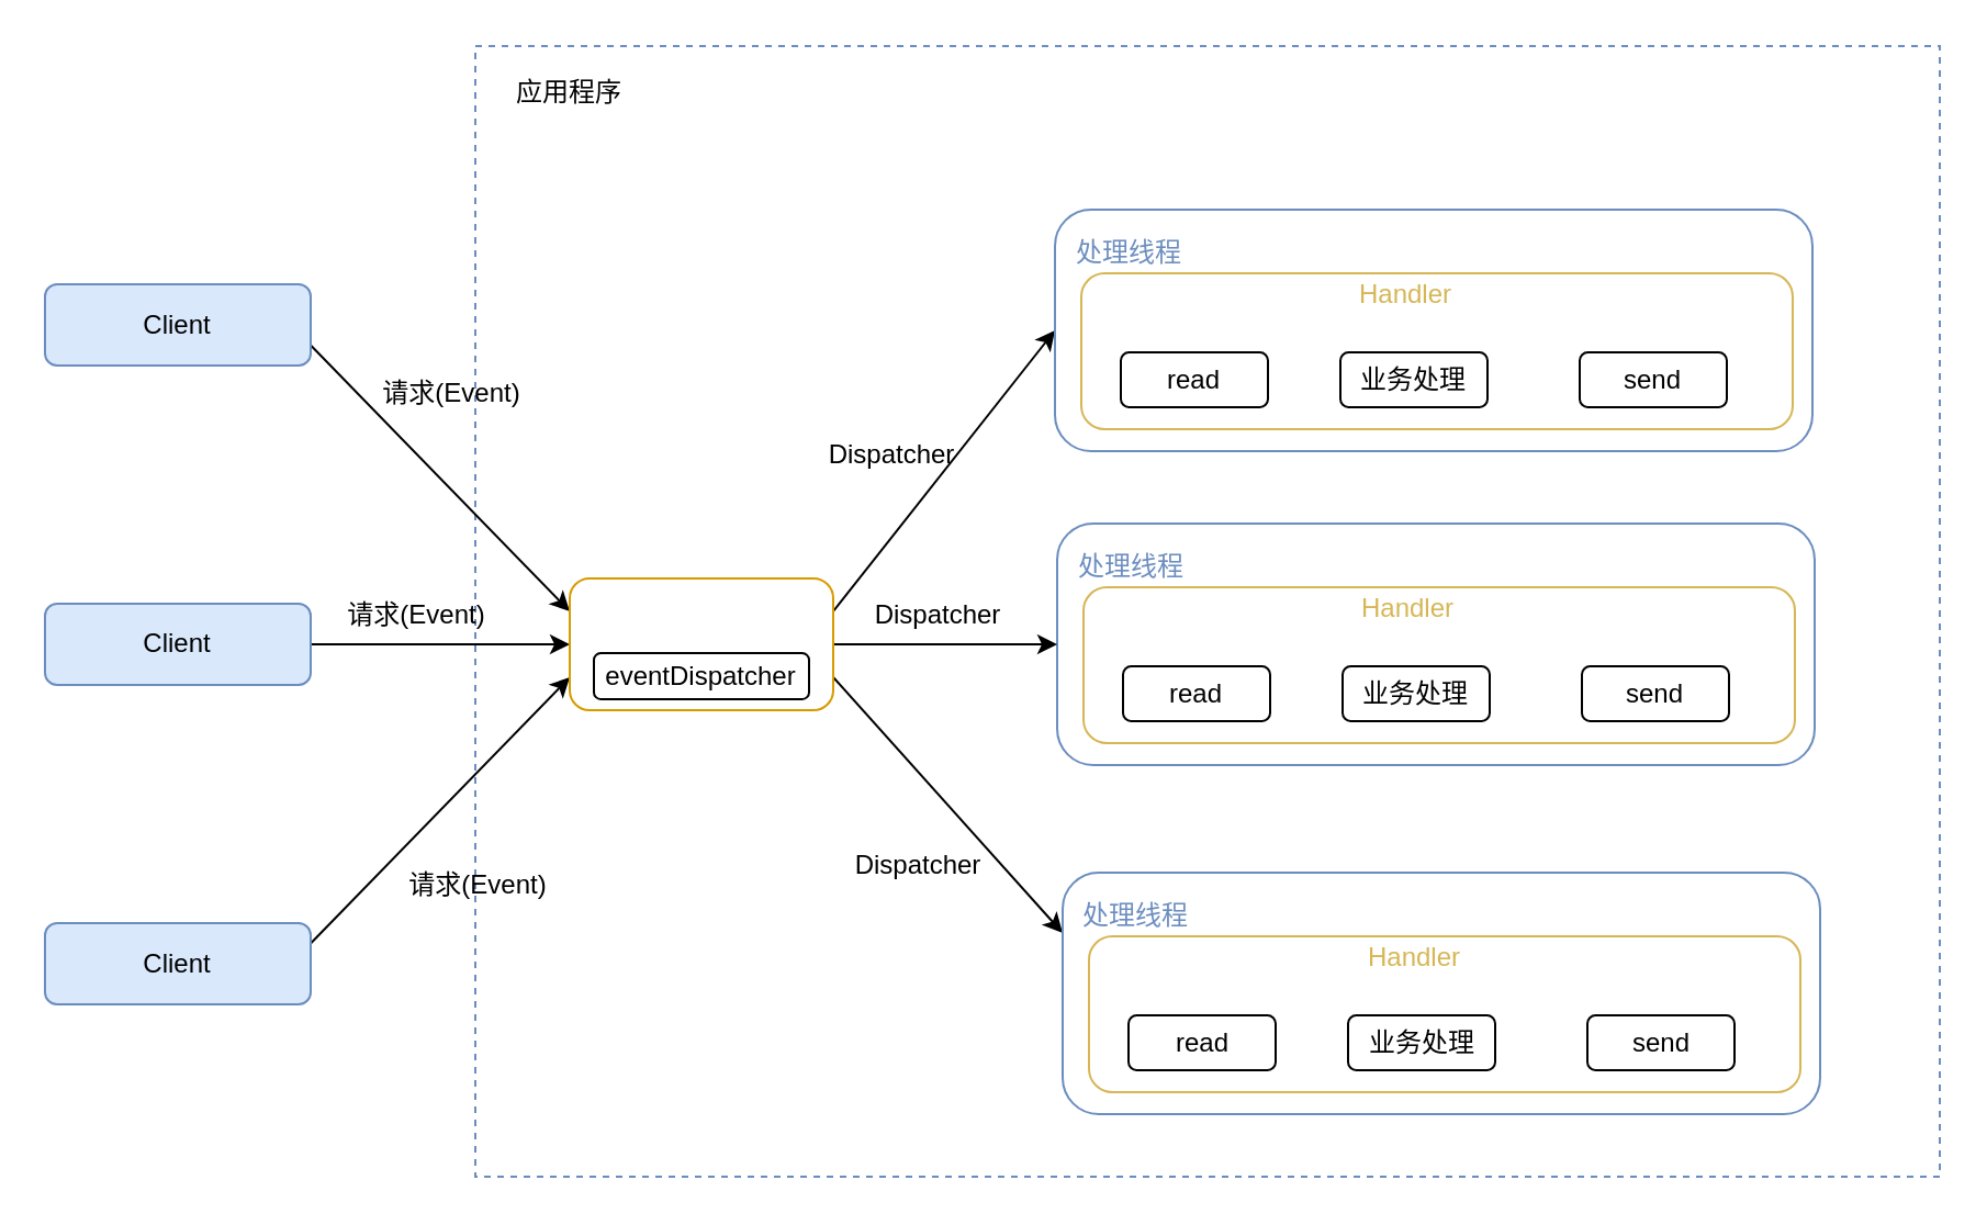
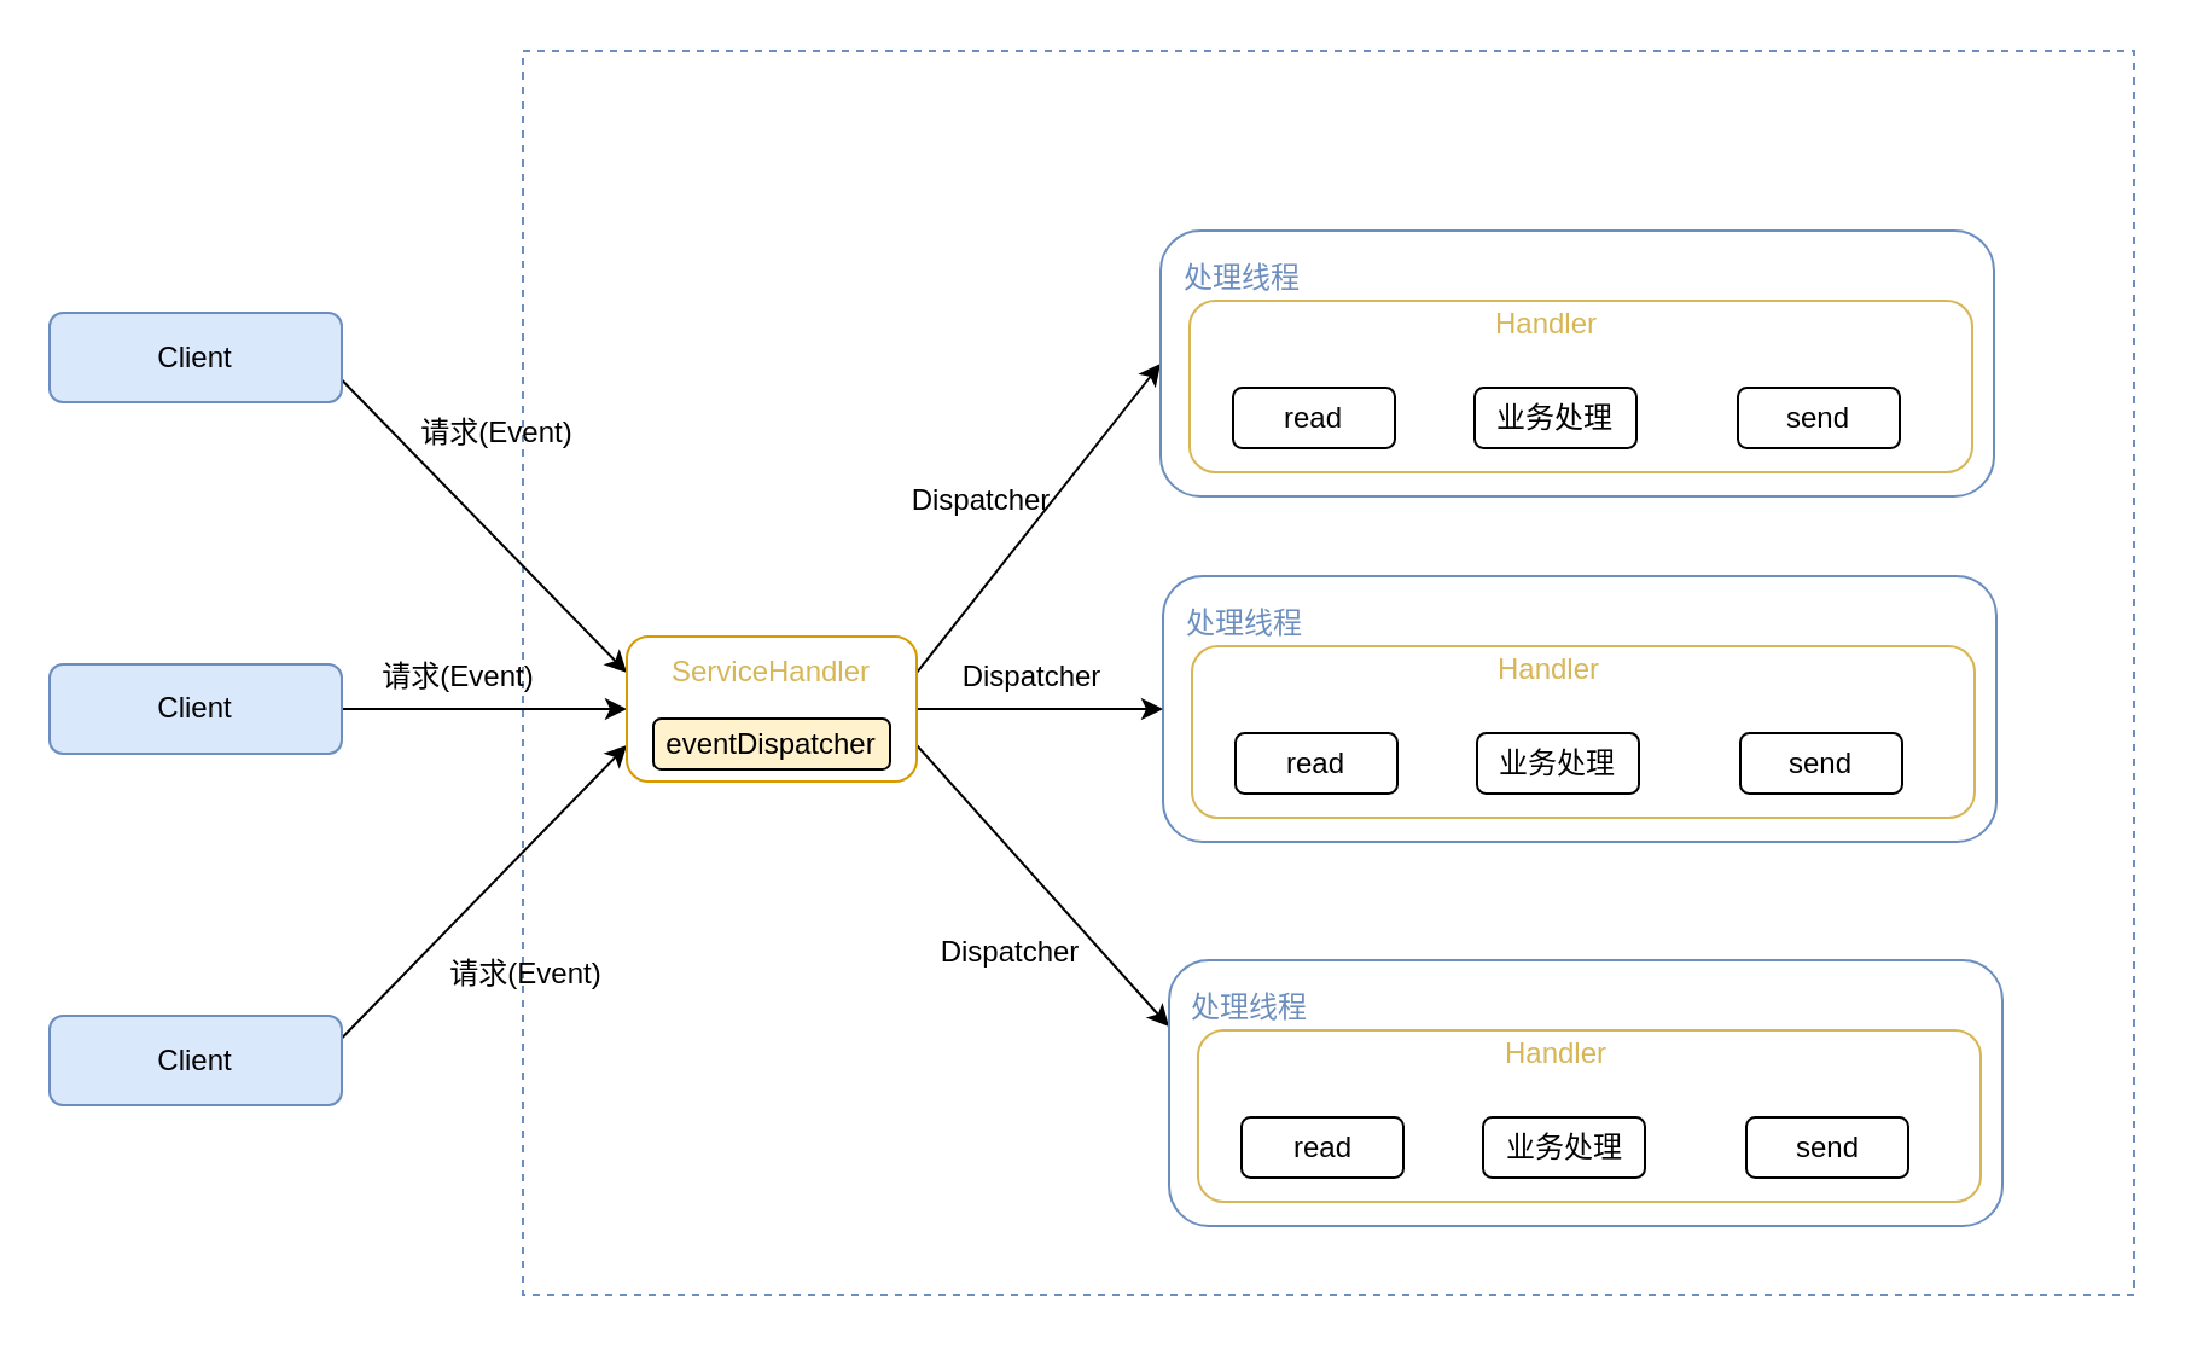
- <mxCell id="9" value="应用程序" style="text;html=1;align=center;verticalAlign=middle;whiteSpace=wrap;rounded=0;" vertex="1" parent="1"><mxGeometry x="229" y="27" width="60" height="30" as="geometry" /></mxCell>
+ <mxCell id="25" value="ServiceHandler" style="text;html=1;strokeColor=none;fillColor=none;align=center;verticalAlign=middle;whiteSpace=wrap;rounded=0;labelBackgroundColor=none;fontColor=#D6B656;" vertex="1" parent="1"><mxGeometry x="289" y="263" width="60" height="30" as="geometry" /></mxCell>
- <mxCell id="26" value="eventDispatcher" style="rounded=1;whiteSpace=wrap;html=1;" vertex="1" parent="1"><mxGeometry x="270" y="297" width="98" height="21" as="geometry" /></mxCell>
+ <mxCell id="26" value="eventDispatcher" style="rounded=1;whiteSpace=wrap;html=1;fillColor=#fff2cc;" vertex="1" parent="1"><mxGeometry x="270" y="297" width="98" height="21" as="geometry" /></mxCell>
